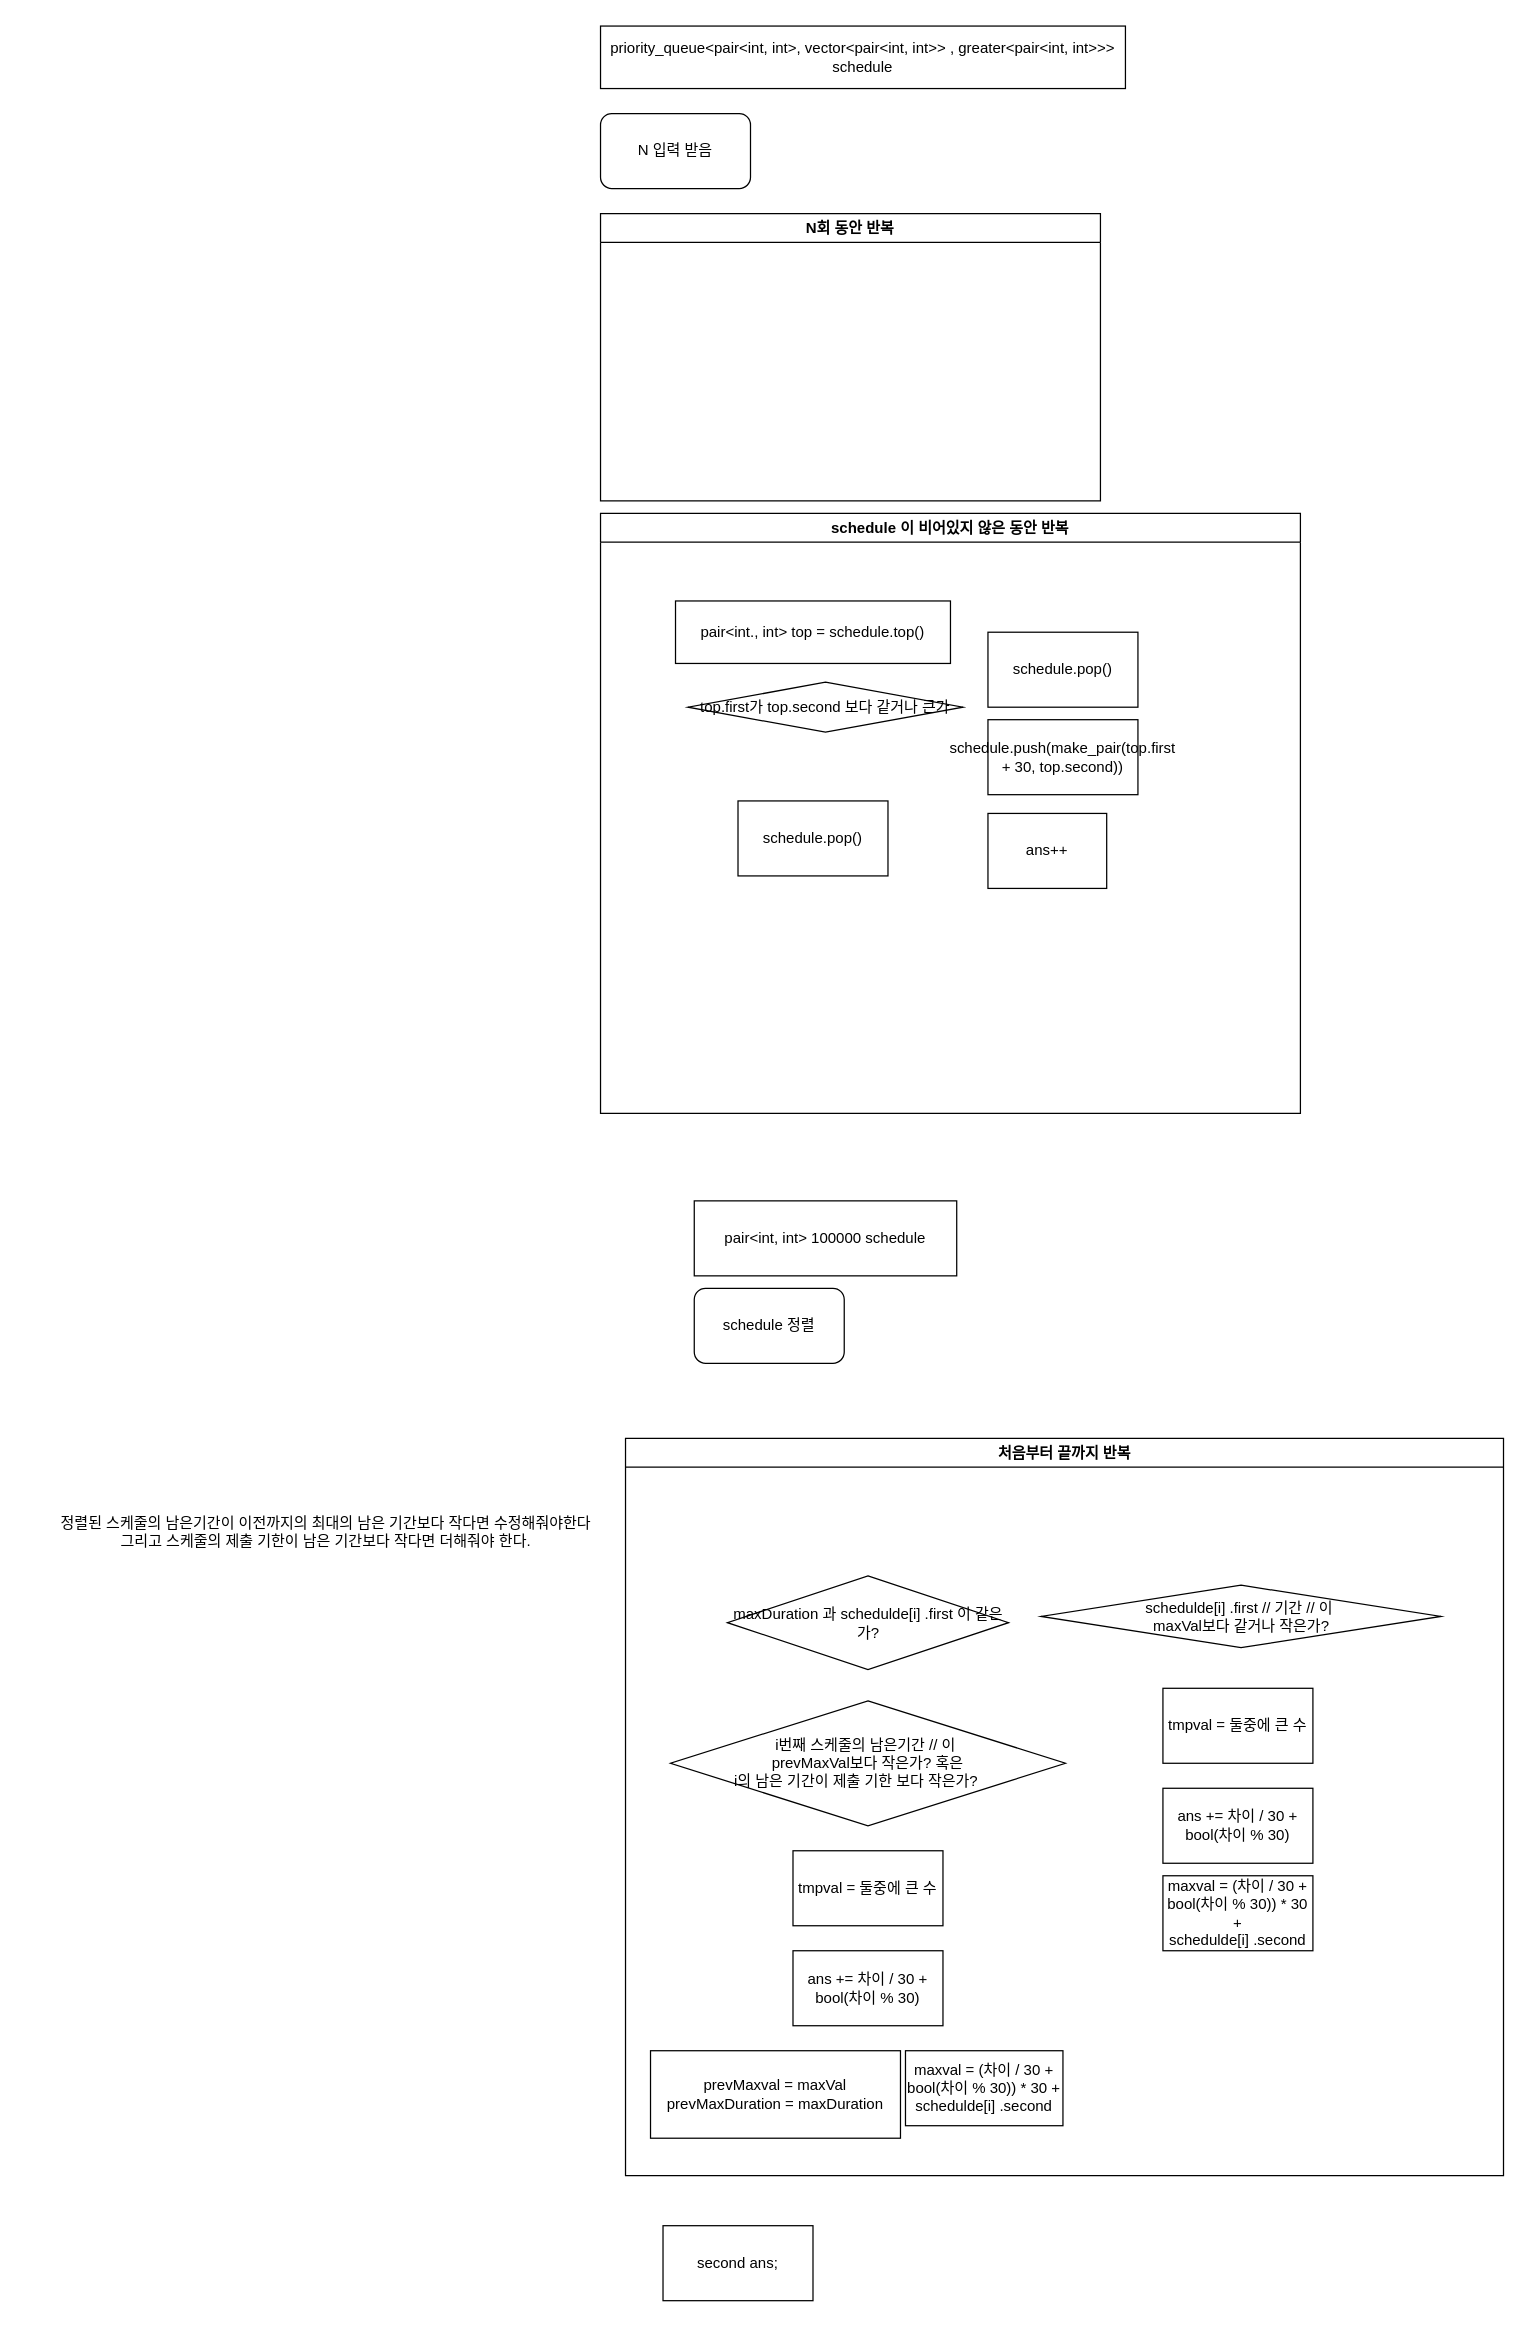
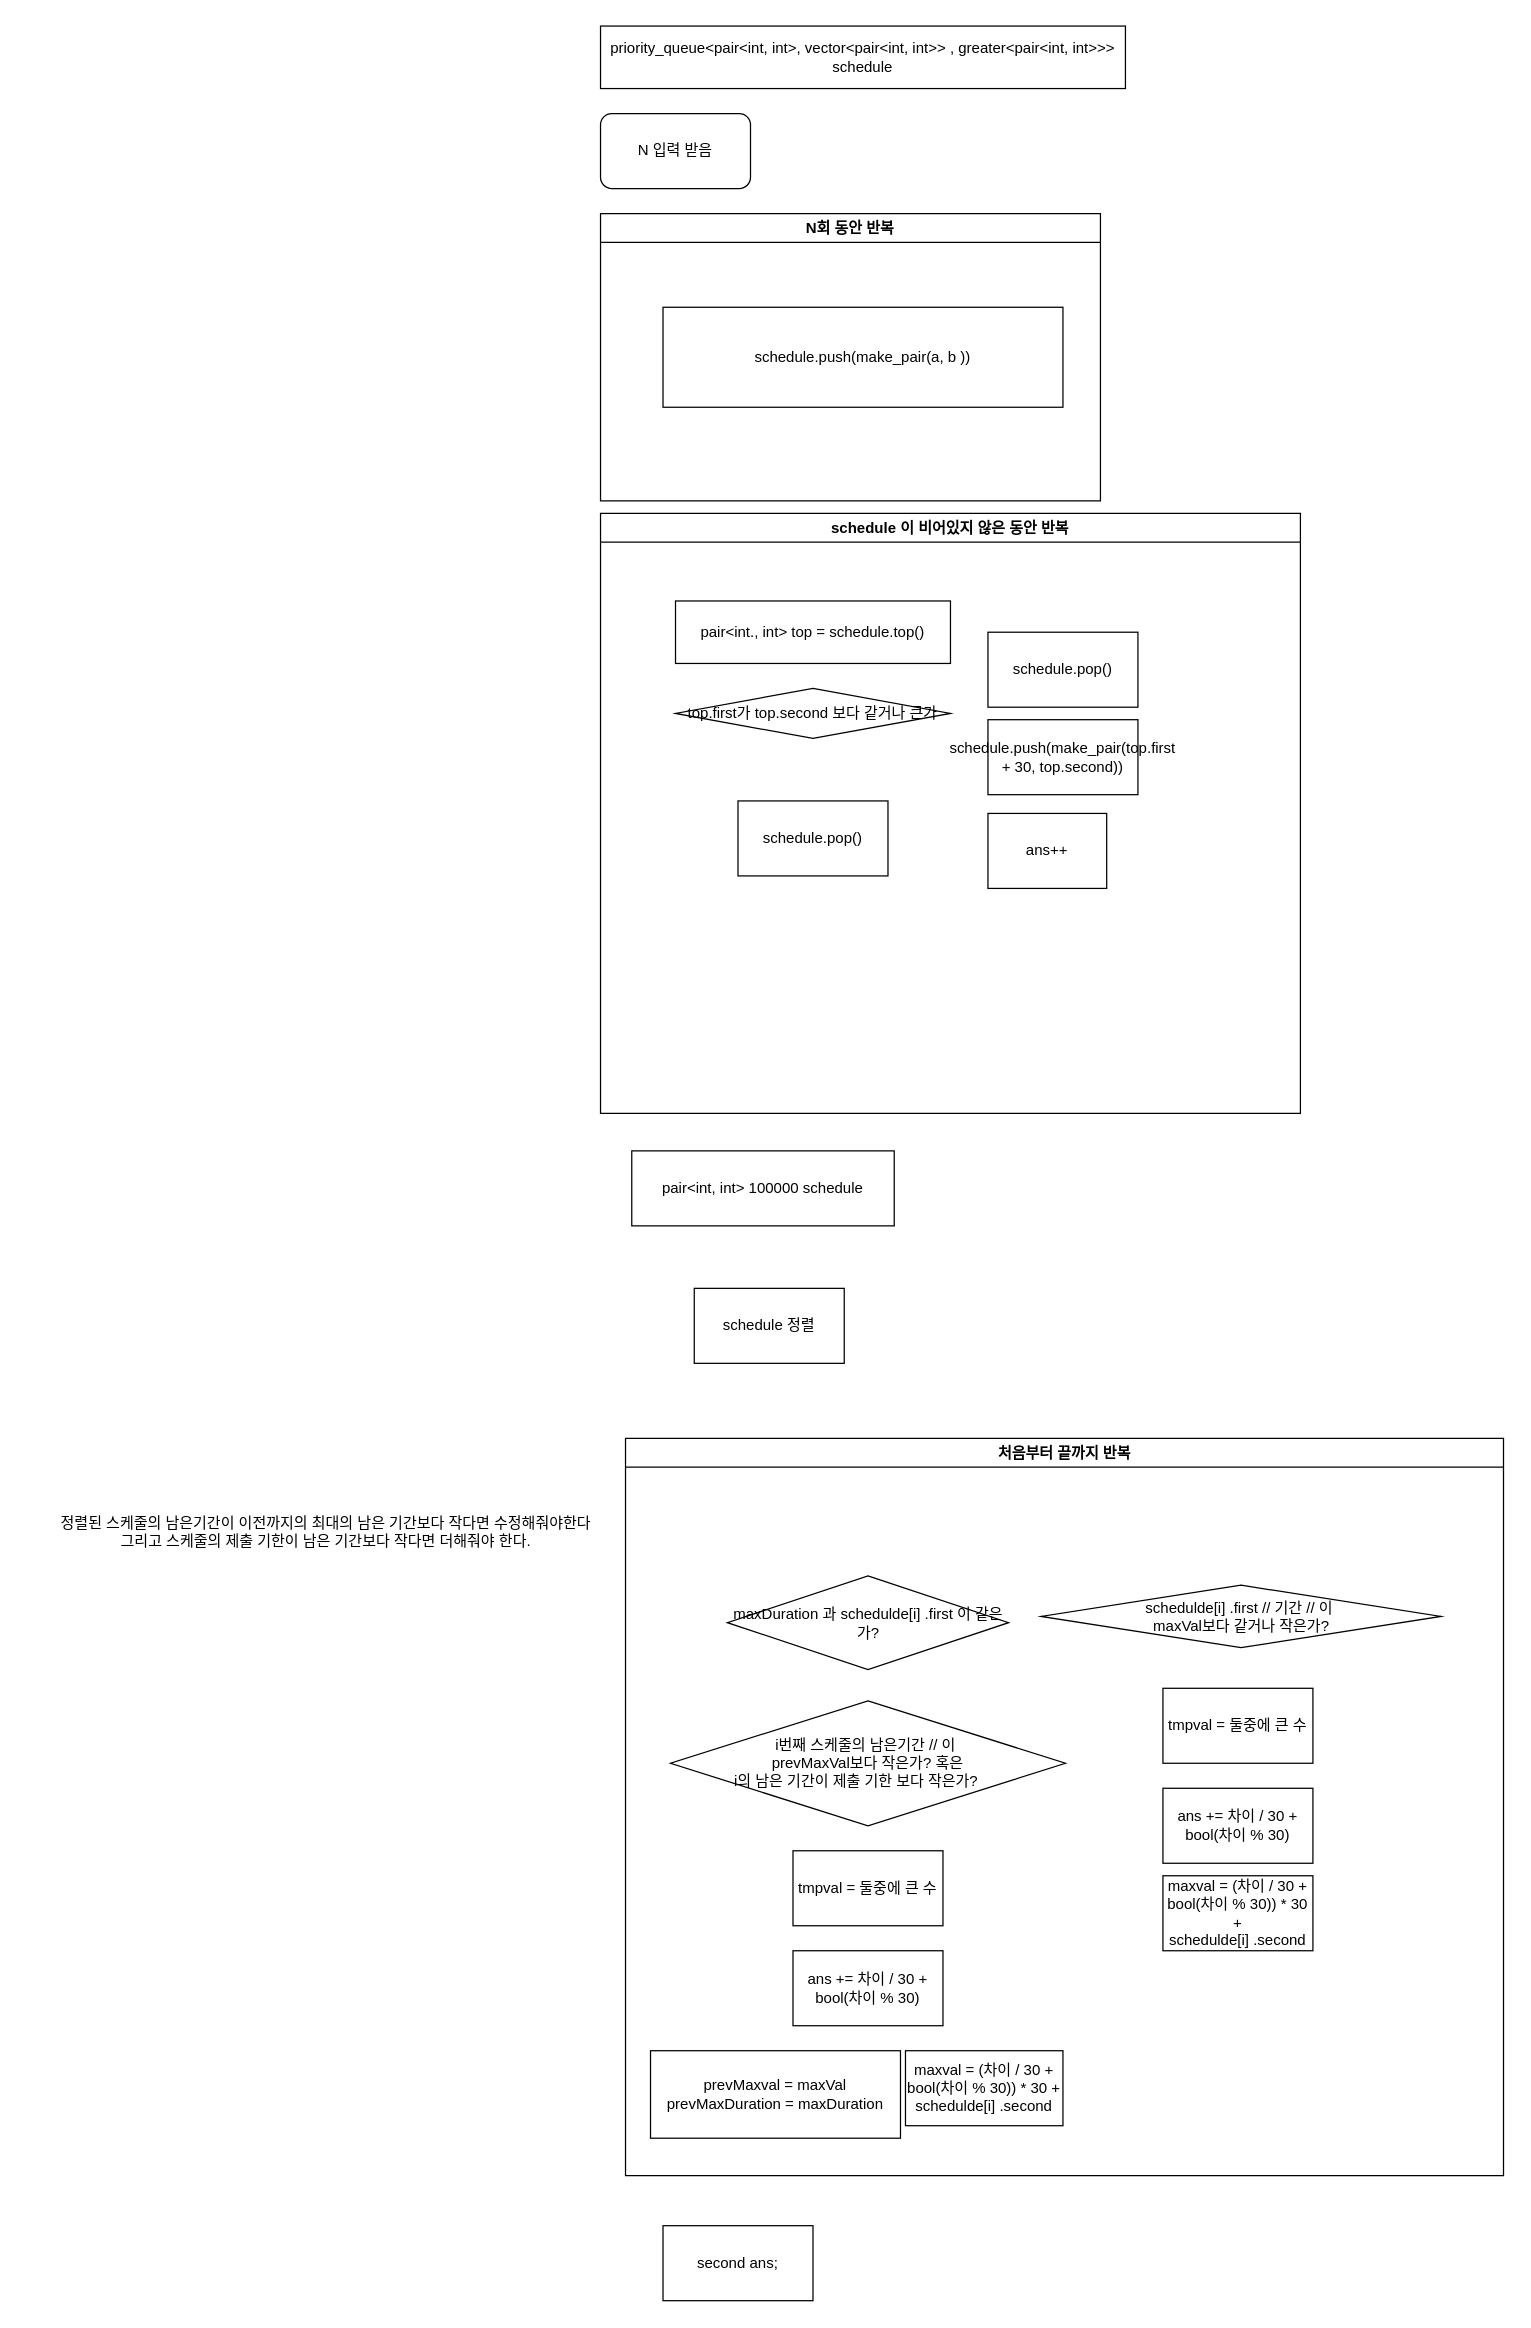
+ <mxCell id="4" value="schedule.push(make_pair(a, b ))" style="rounded=0;whiteSpace=wrap;html=1;" vertex="1" parent="3"><mxGeometry x="50" y="75" width="320" height="80" as="geometry" /></mxCell>
- <mxCell id="8" value="top.first가 top.second 보다 같거나 큰가" style="rounded=0;whiteSpace=wrap;html=1;shape=rhombus;perimeter=rhombusPerimeter;" vertex="1" parent="6"><mxGeometry x="70" y="135" width="220" height="40" as="geometry" /></mxCell>
+ <mxCell id="8" value="top.first가 top.second 보다 같거나 큰가" style="rounded=0;whiteSpace=wrap;html=1;shape=rhombus;perimeter=rhombusPerimeter;" vertex="1" parent="6"><mxGeometry x="60" y="140" width="220" height="40" as="geometry" /></mxCell>
- <mxCell id="13" value="pair&amp;lt;int, int&amp;gt; 100000 schedule" style="rounded=0;whiteSpace=wrap;html=1;" vertex="1" parent="1"><mxGeometry x="555" y="960" width="210" height="60" as="geometry" /></mxCell>
+ <mxCell id="13" value="pair&amp;lt;int, int&amp;gt; 100000 schedule" style="rounded=0;whiteSpace=wrap;html=1;" vertex="1" parent="1"><mxGeometry x="505" y="920" width="210" height="60" as="geometry" /></mxCell>
- <mxCell id="14" value="schedule 정렬" style="whiteSpace=wrap;html=1;rounded=1;" vertex="1" parent="1"><mxGeometry x="555" y="1030" width="120" height="60" as="geometry" /></mxCell>
+ <mxCell id="14" value="schedule 정렬" style="rounded=0;whiteSpace=wrap;html=1;" vertex="1" parent="1"><mxGeometry x="555" y="1030" width="120" height="60" as="geometry" /></mxCell>
